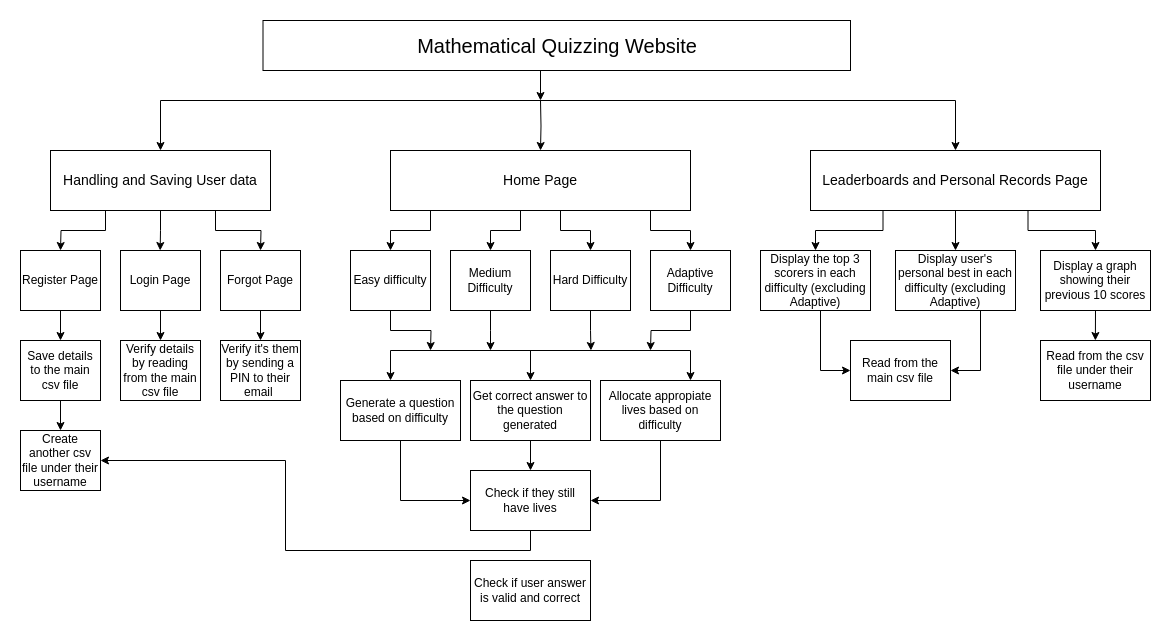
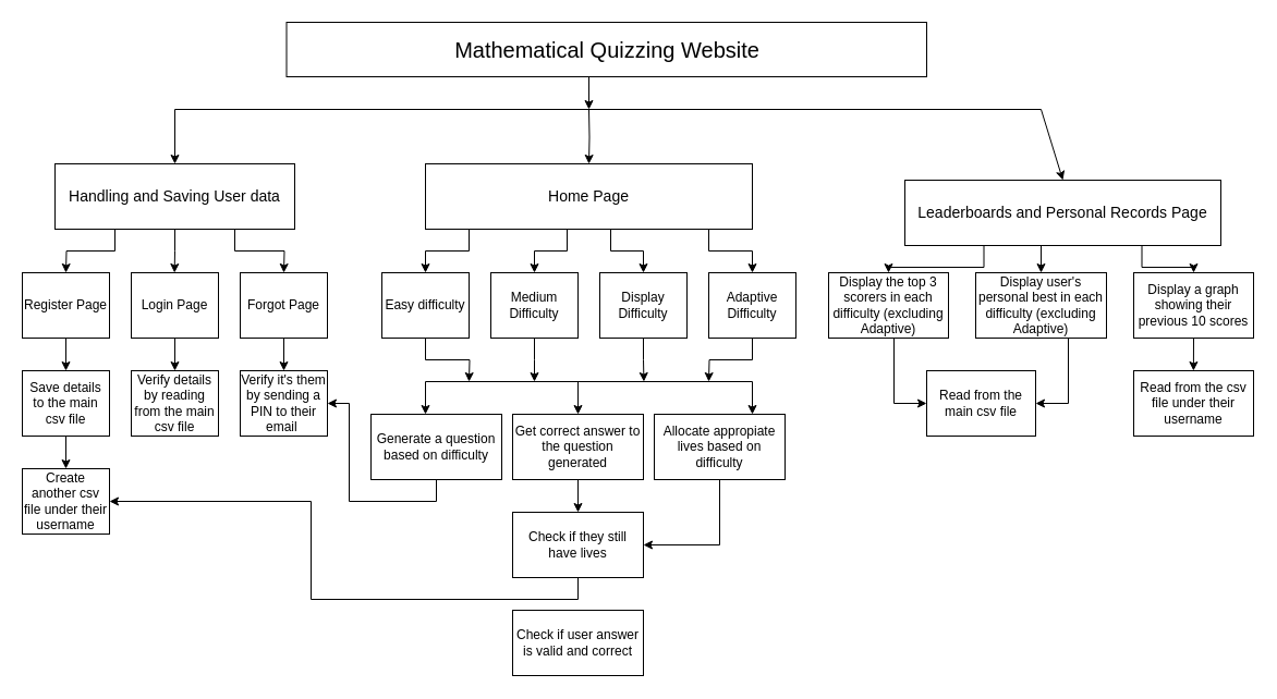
- <mxCell id="15" value="&lt;font style=&quot;font-size: 14px;&quot;&gt;Leaderboards and Personal Records Page&lt;/font&gt;" style="rounded=0;whiteSpace=wrap;html=1;fontSize=14;" parent="1" vertex="1"><mxGeometry x="810" y="150" width="290" height="60" as="geometry" /></mxCell>
+ <mxCell id="15" value="&lt;font style=&quot;font-size: 14px;&quot;&gt;Leaderboards and Personal Records Page&lt;/font&gt;" style="rounded=0;whiteSpace=wrap;html=1;fontSize=14;" parent="1" vertex="1"><mxGeometry x="830" y="165" width="290" height="60" as="geometry" /></mxCell>
- <mxCell id="32" value="Hard Difficulty" style="rounded=0;whiteSpace=wrap;html=1;" parent="1" vertex="1"><mxGeometry x="550" y="250" width="80" height="60" as="geometry" /></mxCell>
+ <mxCell id="32" value="Display Difficulty" style="rounded=0;whiteSpace=wrap;html=1;" parent="1" vertex="1"><mxGeometry x="550" y="250" width="80" height="60" as="geometry" /></mxCell>
- <mxCell id="35" style="edgeStyle=orthogonalEdgeStyle;rounded=0;orthogonalLoop=1;jettySize=auto;html=1;exitX=0.5;exitY=1;exitDx=0;exitDy=0;entryX=0;entryY=0.5;entryDx=0;entryDy=0;" parent="1" source="36" target="53" edge="1"><mxGeometry relative="1" as="geometry" /></mxCell>
+ <mxCell id="35" style="edgeStyle=orthogonalEdgeStyle;rounded=0;orthogonalLoop=1;jettySize=auto;html=1;exitX=0.5;exitY=1;exitDx=0;exitDy=0;" parent="1" source="36" target="26" edge="1"><mxGeometry relative="1" as="geometry" /></mxCell>
